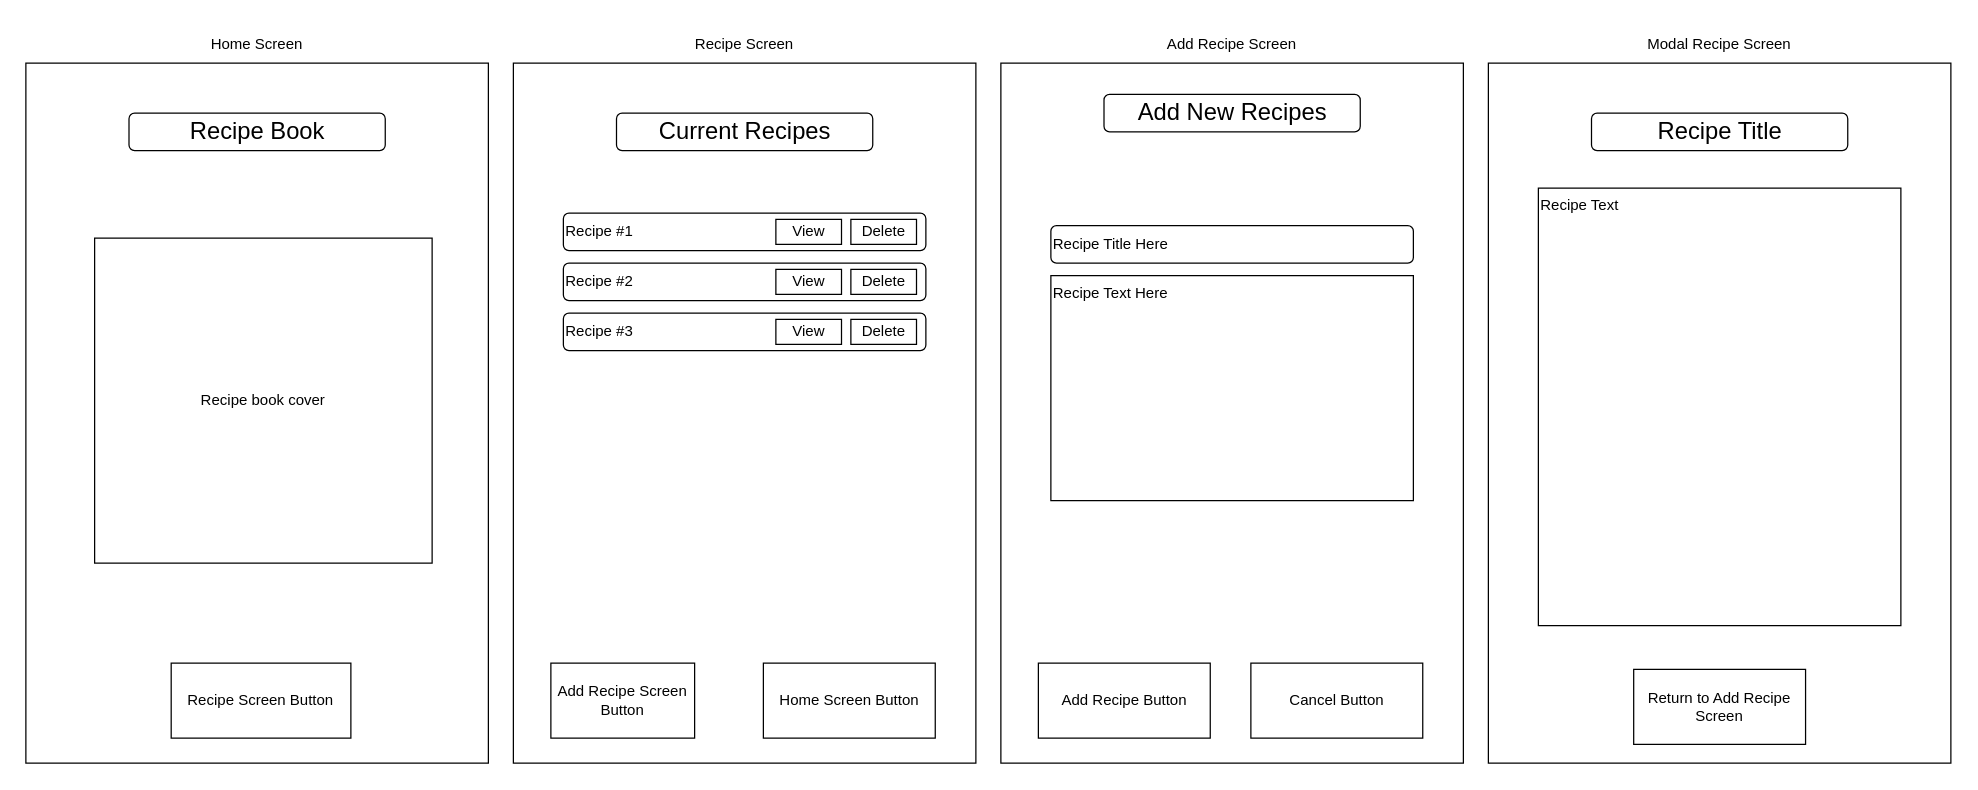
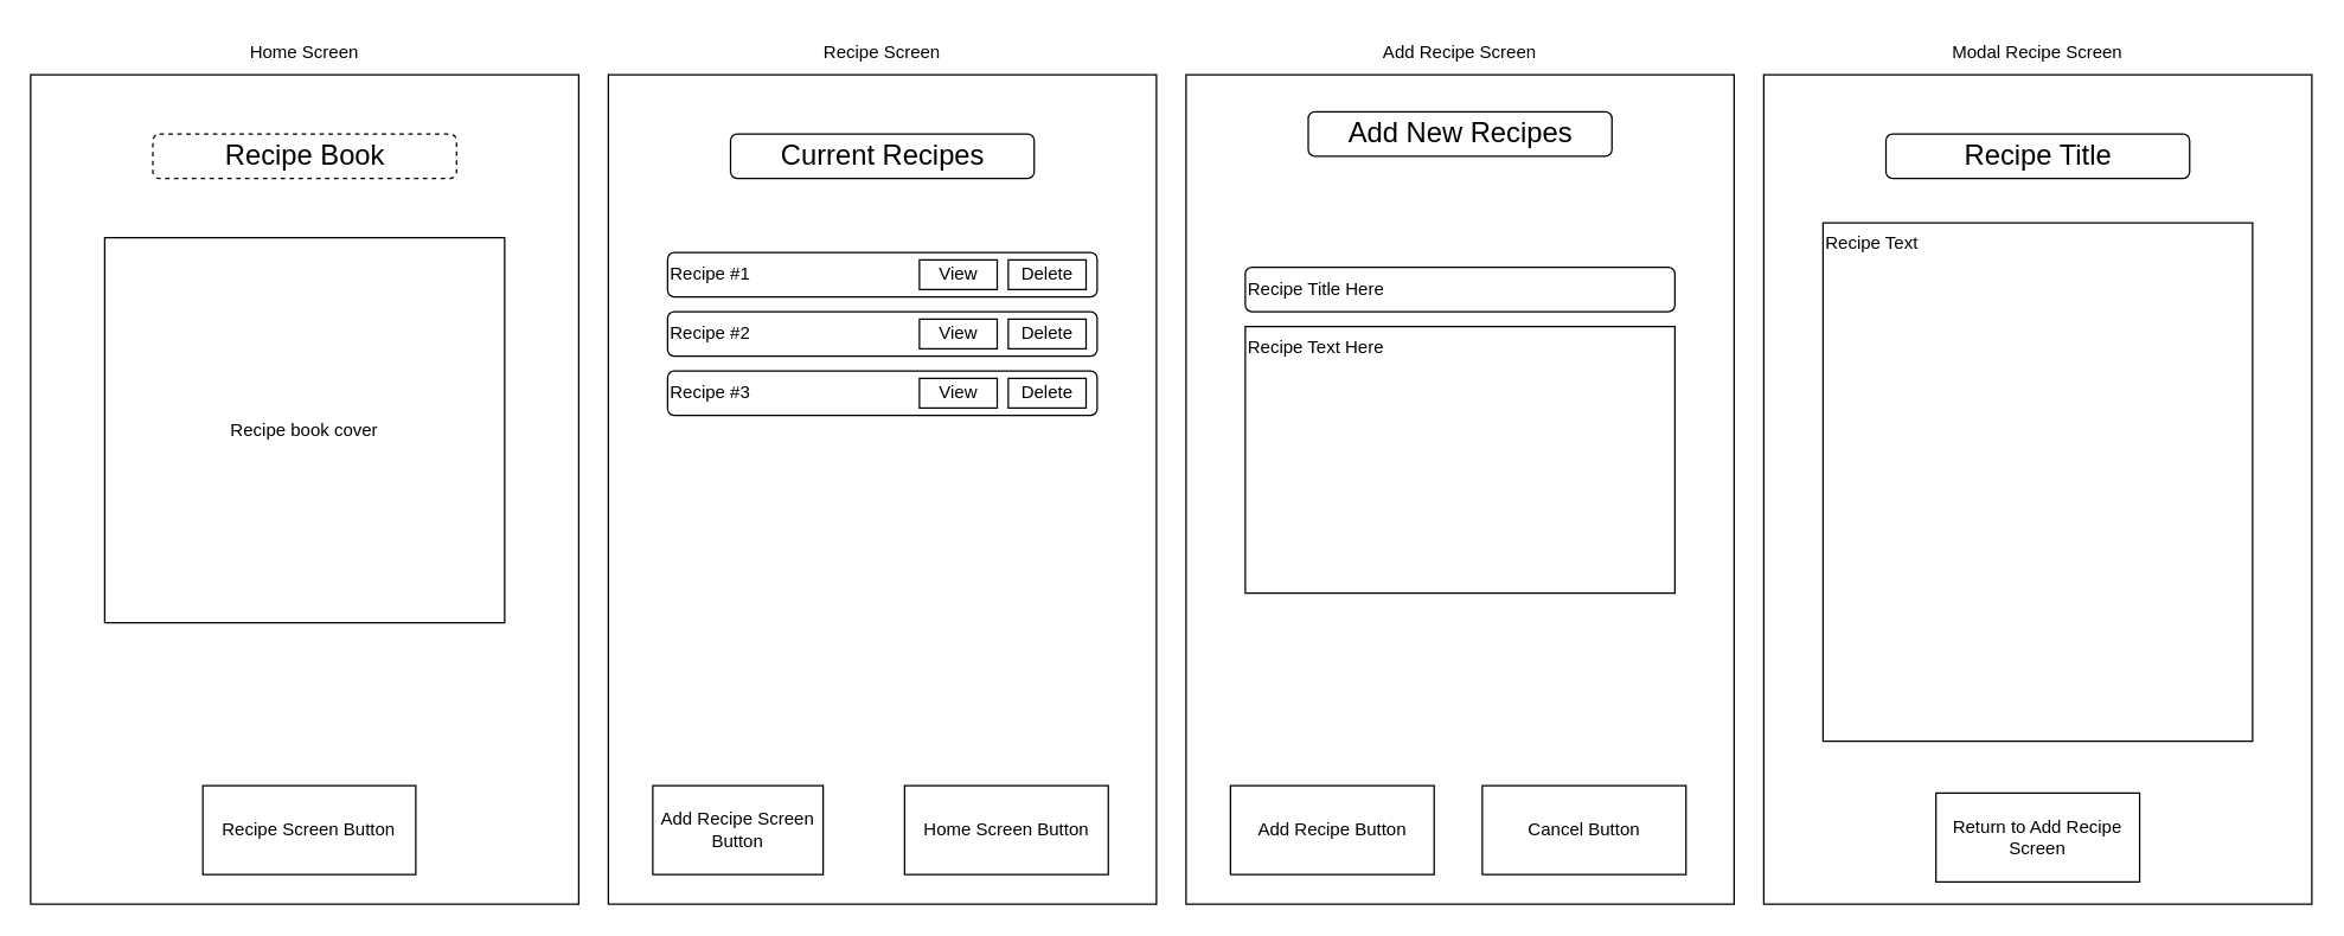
- <mxCell id="8" value="&lt;font style=&quot;font-size: 19px;&quot;&gt;Recipe Book&lt;/font&gt;" style="rounded=1;whiteSpace=wrap;html=1;" parent="1" vertex="1"><mxGeometry x="102.5" y="90" width="205" height="30" as="geometry" /></mxCell>
+ <mxCell id="8" value="&lt;font style=&quot;font-size: 19px;&quot;&gt;Recipe Book&lt;/font&gt;" style="rounded=1;whiteSpace=wrap;html=1;dashed=1;" parent="1" vertex="1"><mxGeometry x="102.5" y="90" width="205" height="30" as="geometry" /></mxCell>
- <mxCell id="3" value="Recipe book cover" style="rounded=0;whiteSpace=wrap;html=1;" parent="1" vertex="1"><mxGeometry x="75" y="190" width="270" height="260" as="geometry" /></mxCell>
+ <mxCell id="3" value="Recipe book cover" style="rounded=0;whiteSpace=wrap;html=1;" parent="1" vertex="1"><mxGeometry x="70" y="160" width="270" height="260" as="geometry" /></mxCell>
